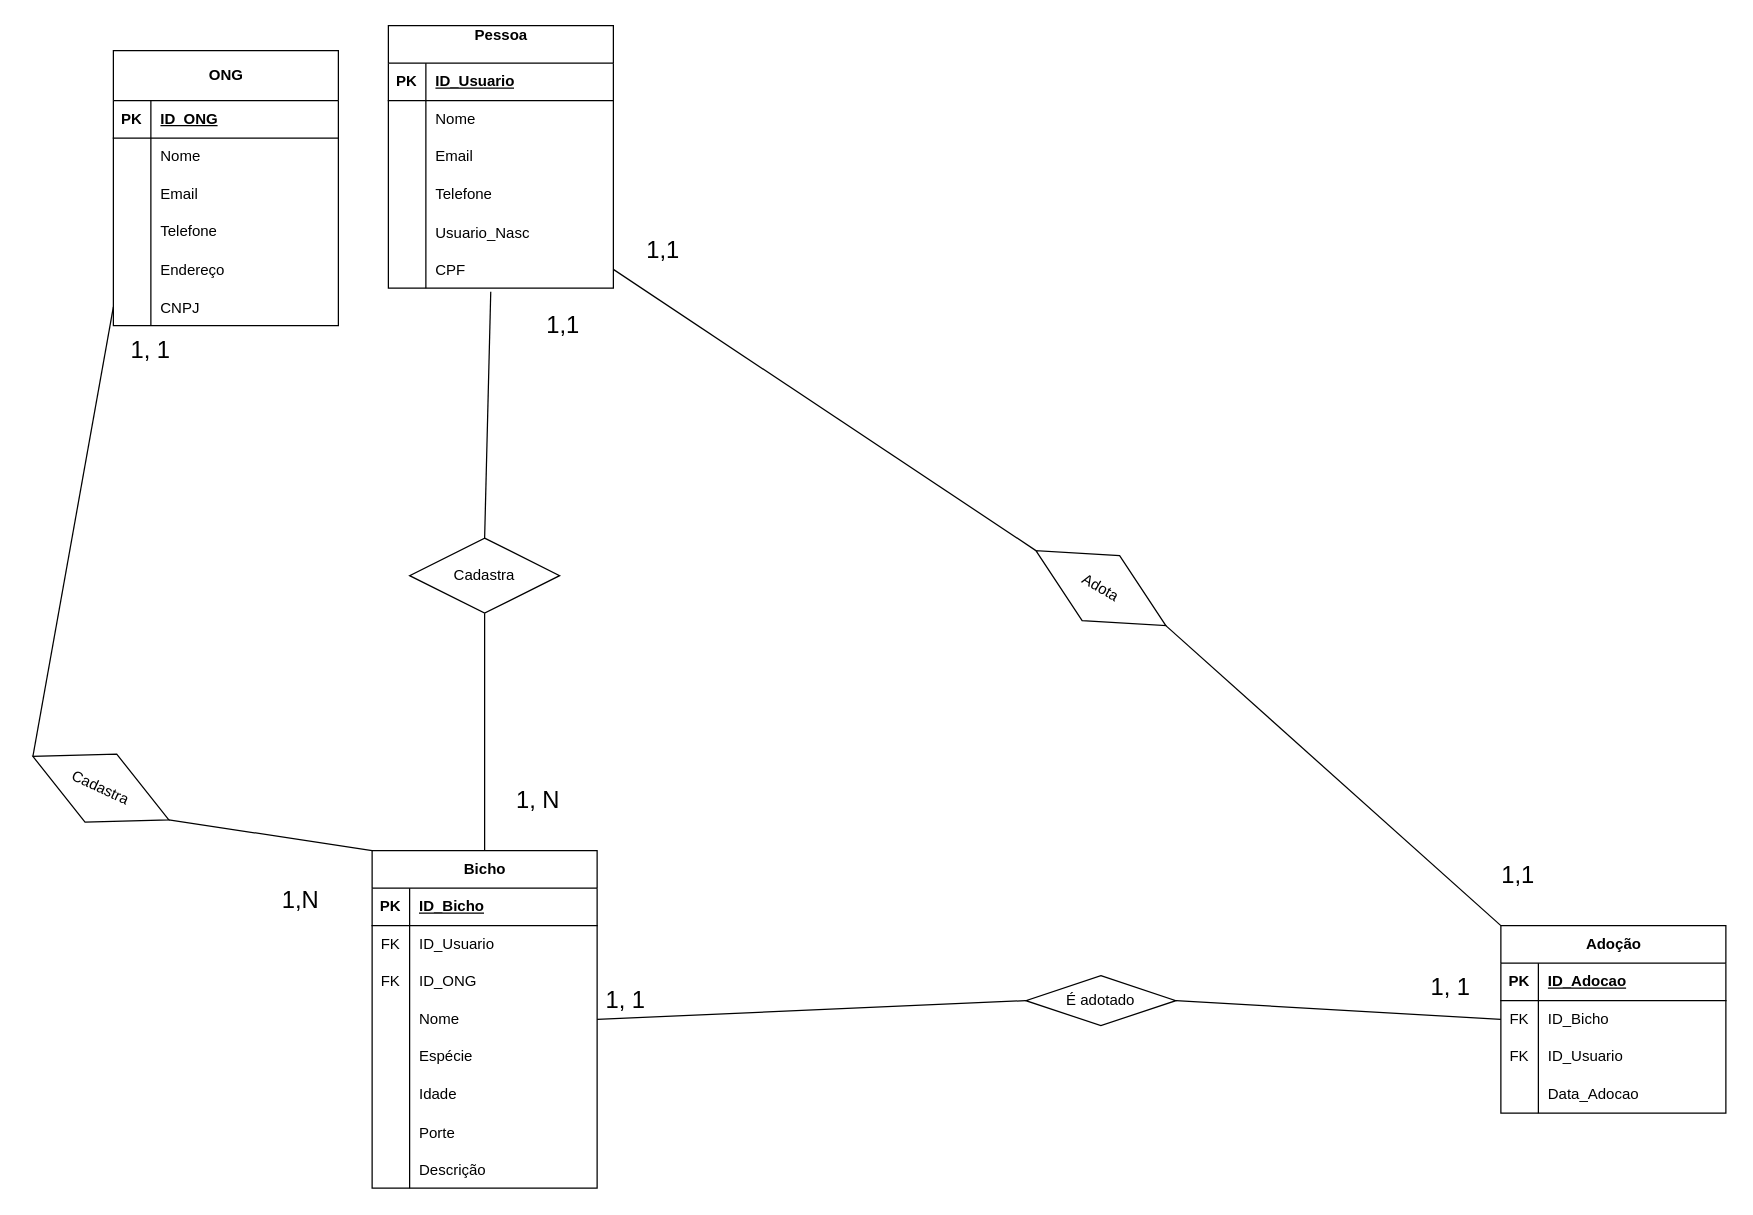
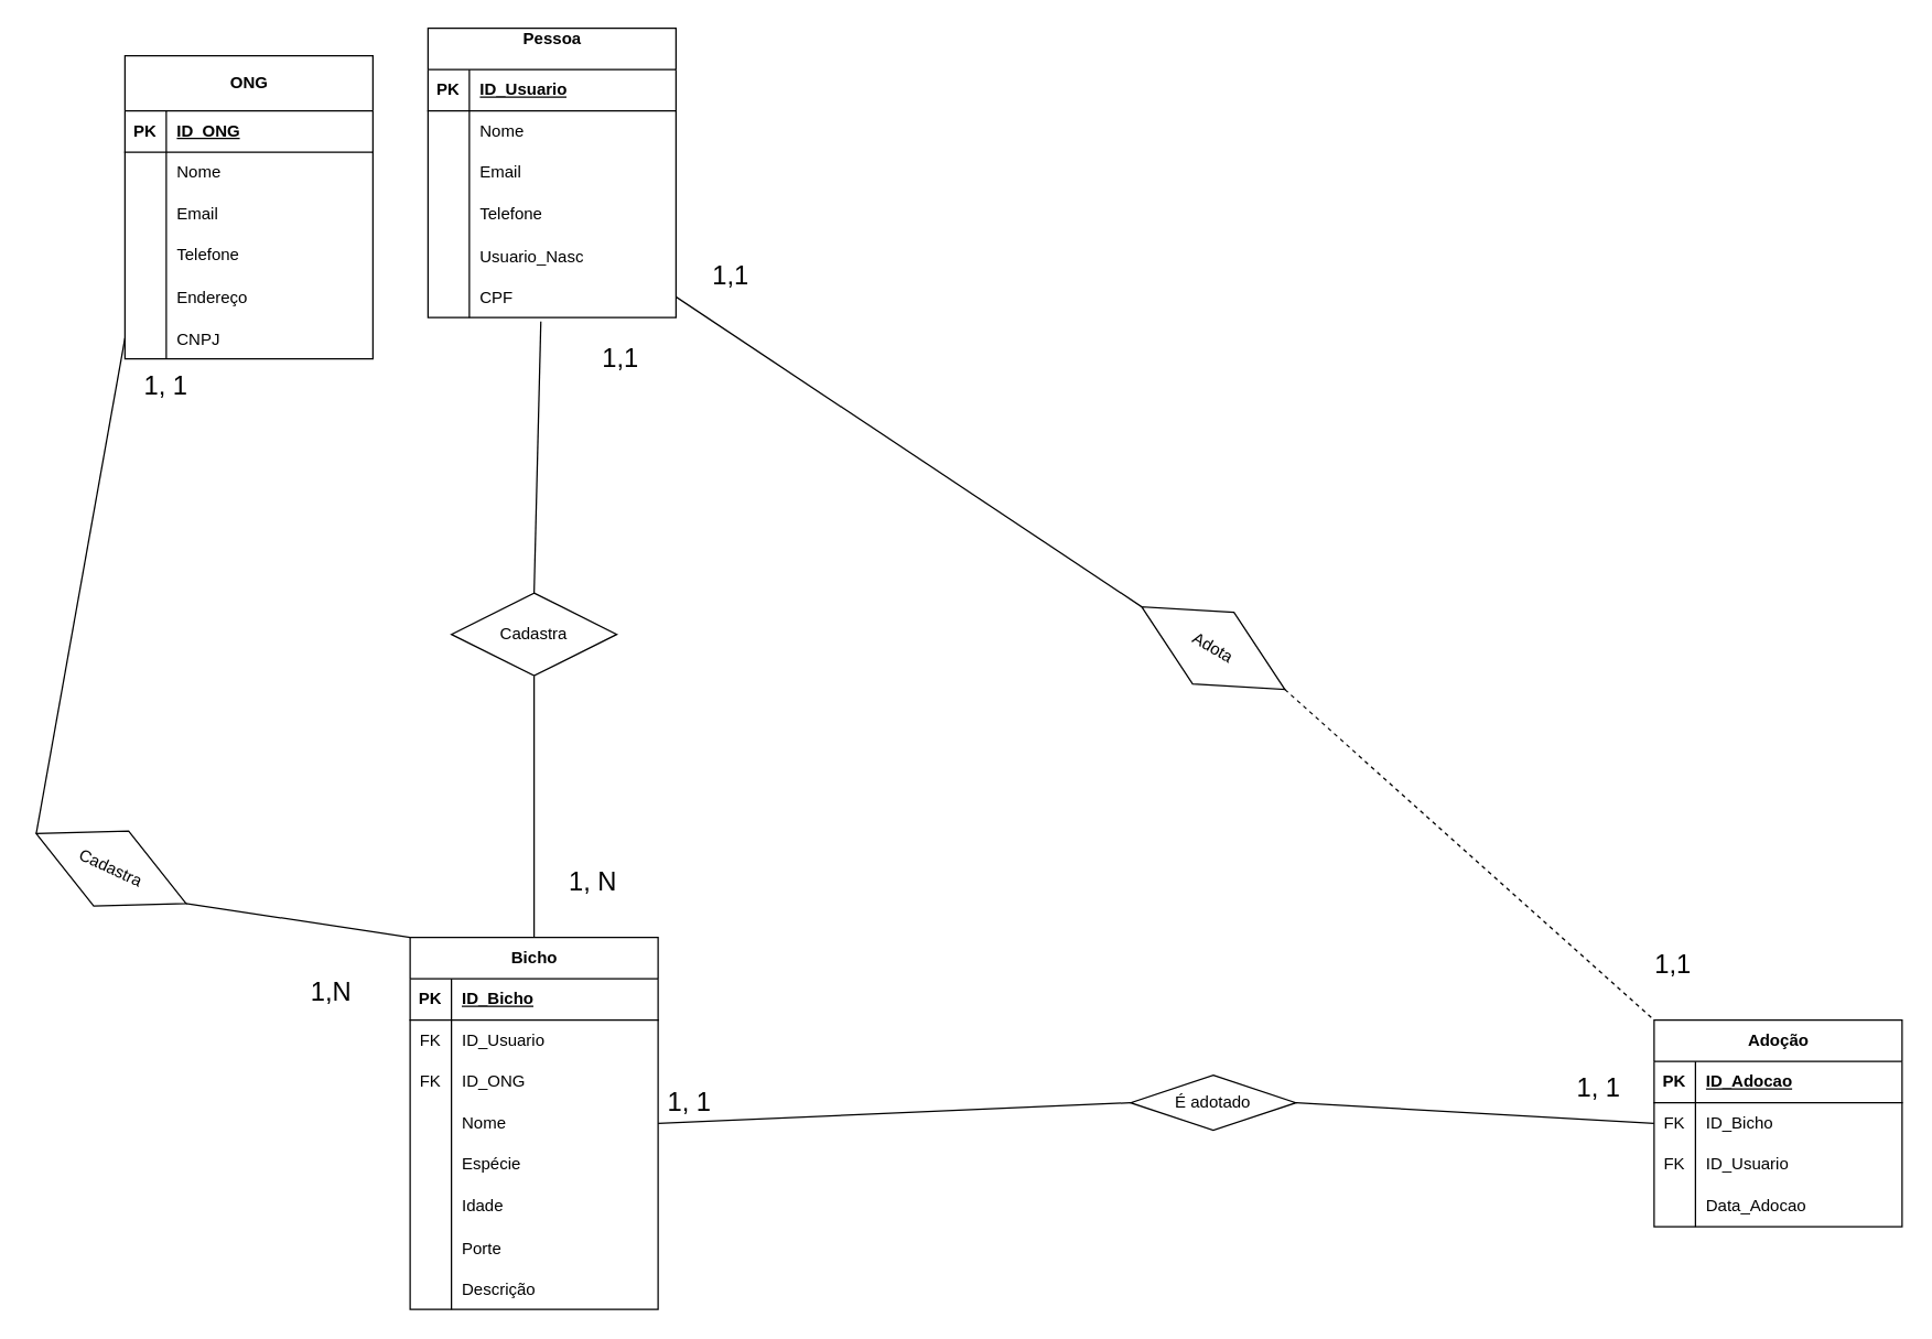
- <mxCell id="95" value="" style="endArrow=none;html=1;rounded=0;exitX=1;exitY=0.5;exitDx=0;exitDy=0;entryX=0;entryY=0;entryDx=0;entryDy=0;" edge="1" parent="1" source="93" target="65"><mxGeometry relative="1" as="geometry"><mxPoint x="660" y="420" as="sourcePoint" /><mxPoint x="820" y="420" as="targetPoint" /></mxGeometry></mxCell>
+ <mxCell id="95" value="" style="endArrow=none;html=1;rounded=0;exitX=1;exitY=0.5;exitDx=0;exitDy=0;entryX=0;entryY=0;entryDx=0;entryDy=0;dashed=1;" edge="1" parent="1" source="93" target="65"><mxGeometry relative="1" as="geometry"><mxPoint x="660" y="420" as="sourcePoint" /><mxPoint x="820" y="420" as="targetPoint" /></mxGeometry></mxCell>
